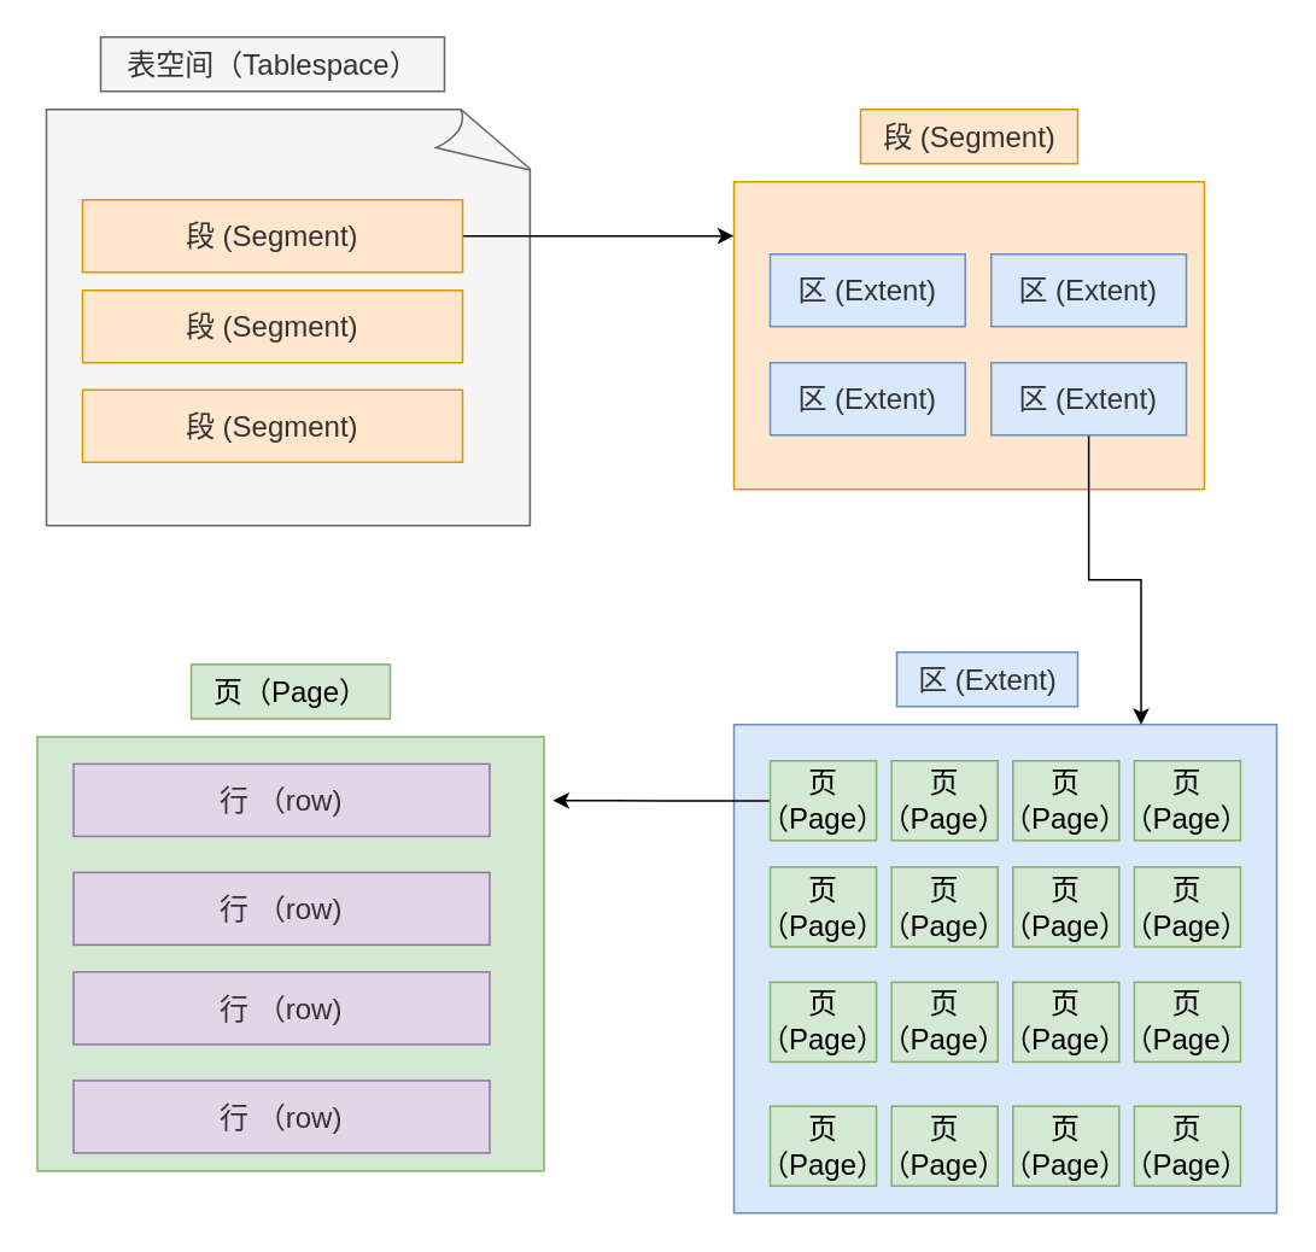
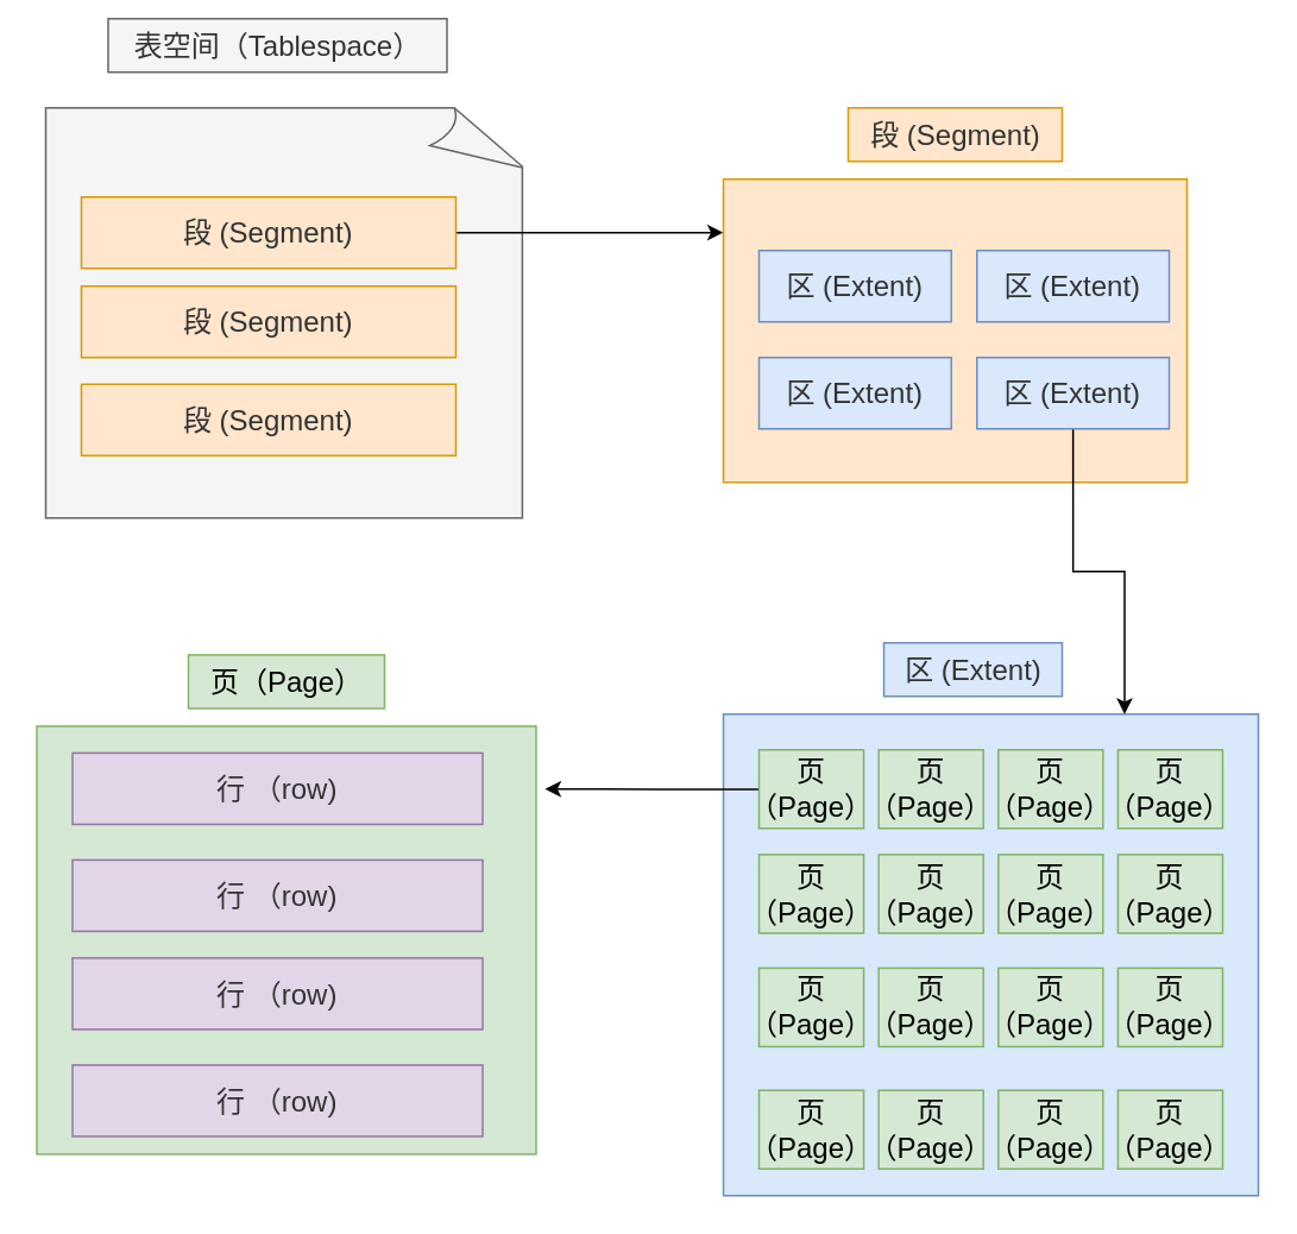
- <mxCell id="4" value="表空间（&lt;span style=&quot;color: rgb(51, 51, 51); font-family: &amp;quot;PingFang SC&amp;quot;, Avenir, Tahoma, Arial, &amp;quot;Lantinghei SC&amp;quot;, &amp;quot;Microsoft Yahei&amp;quot;, &amp;quot;Hiragino Sans GB&amp;quot;, &amp;quot;Microsoft Sans Serif&amp;quot;, &amp;quot;WenQuanYi Micro Hei&amp;quot;, Helvetica, sans-serif; font-size: 16px; text-align: start;&quot;&gt;Tablespace&lt;/span&gt;）" style="text;html=1;align=center;verticalAlign=middle;resizable=0;points=[];autosize=1;strokeColor=#666666;fillColor=#f5f5f5;fontSize=16;labelBackgroundColor=none;fontColor=#333333;" vertex="1" parent="1"><mxGeometry x="55" y="20" width="190" height="30" as="geometry" /></mxCell>
+ <mxCell id="4" value="表空间（&lt;span style=&quot;color: rgb(51, 51, 51); font-family: &amp;quot;PingFang SC&amp;quot;, Avenir, Tahoma, Arial, &amp;quot;Lantinghei SC&amp;quot;, &amp;quot;Microsoft Yahei&amp;quot;, &amp;quot;Hiragino Sans GB&amp;quot;, &amp;quot;Microsoft Sans Serif&amp;quot;, &amp;quot;WenQuanYi Micro Hei&amp;quot;, Helvetica, sans-serif; font-size: 16px; text-align: start;&quot;&gt;Tablespace&lt;/span&gt;）" style="text;html=1;align=center;verticalAlign=middle;resizable=0;points=[];autosize=1;strokeColor=#666666;fillColor=#f5f5f5;fontSize=16;labelBackgroundColor=none;fontColor=#333333;" vertex="1" parent="1"><mxGeometry x="60" y="10" width="190" height="30" as="geometry" /></mxCell>
